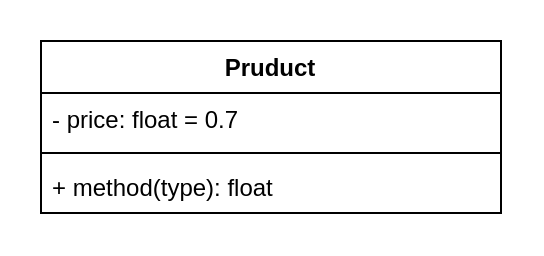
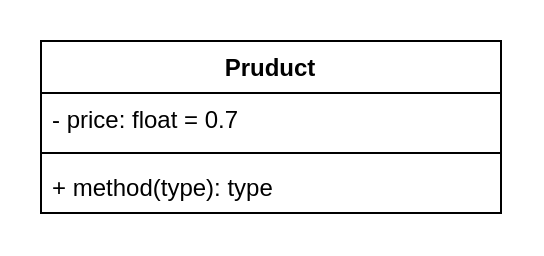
- <mxCell id="5" value="+ method(type): float" style="text;strokeColor=none;fillColor=none;align=left;verticalAlign=top;spacingLeft=4;spacingRight=4;overflow=hidden;rotatable=0;points=[[0,0.5],[1,0.5]];portConstraint=eastwest;" vertex="1" parent="2"><mxGeometry y="60" width="230" height="26" as="geometry" /></mxCell>
+ <mxCell id="5" value="+ method(type): type" style="text;strokeColor=none;fillColor=none;align=left;verticalAlign=top;spacingLeft=4;spacingRight=4;overflow=hidden;rotatable=0;points=[[0,0.5],[1,0.5]];portConstraint=eastwest;" vertex="1" parent="2"><mxGeometry y="60" width="230" height="26" as="geometry" /></mxCell>
